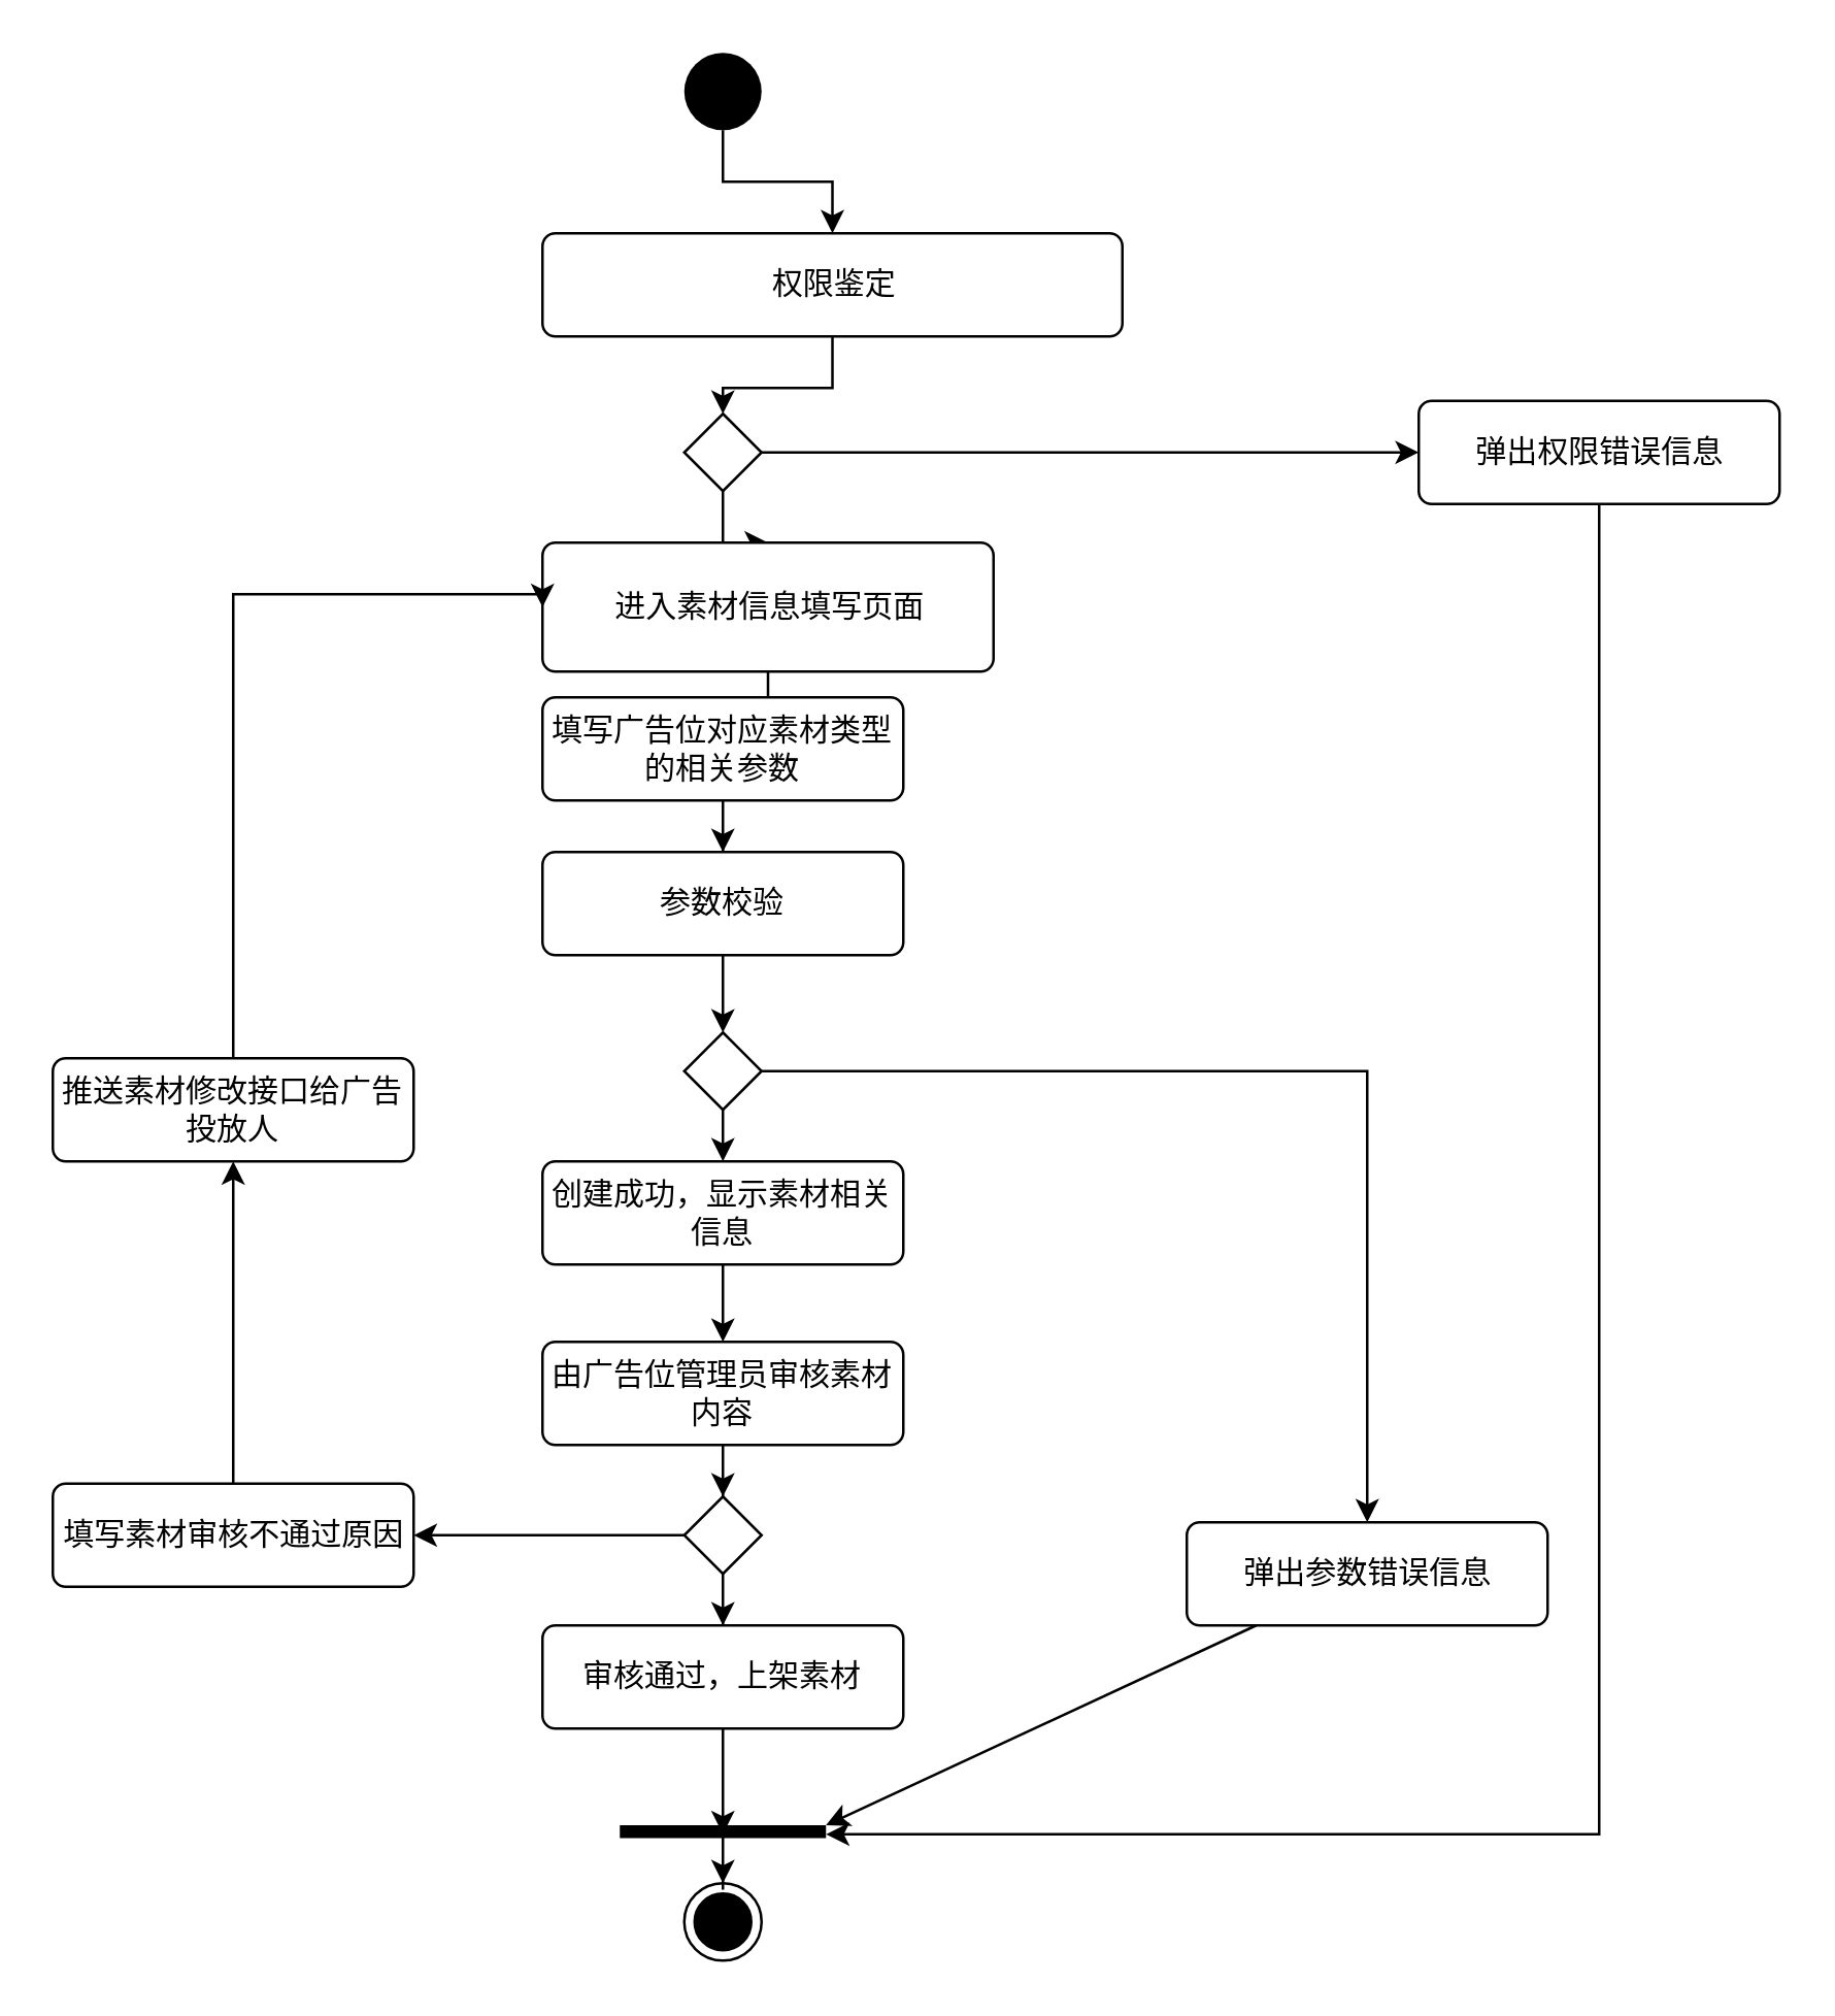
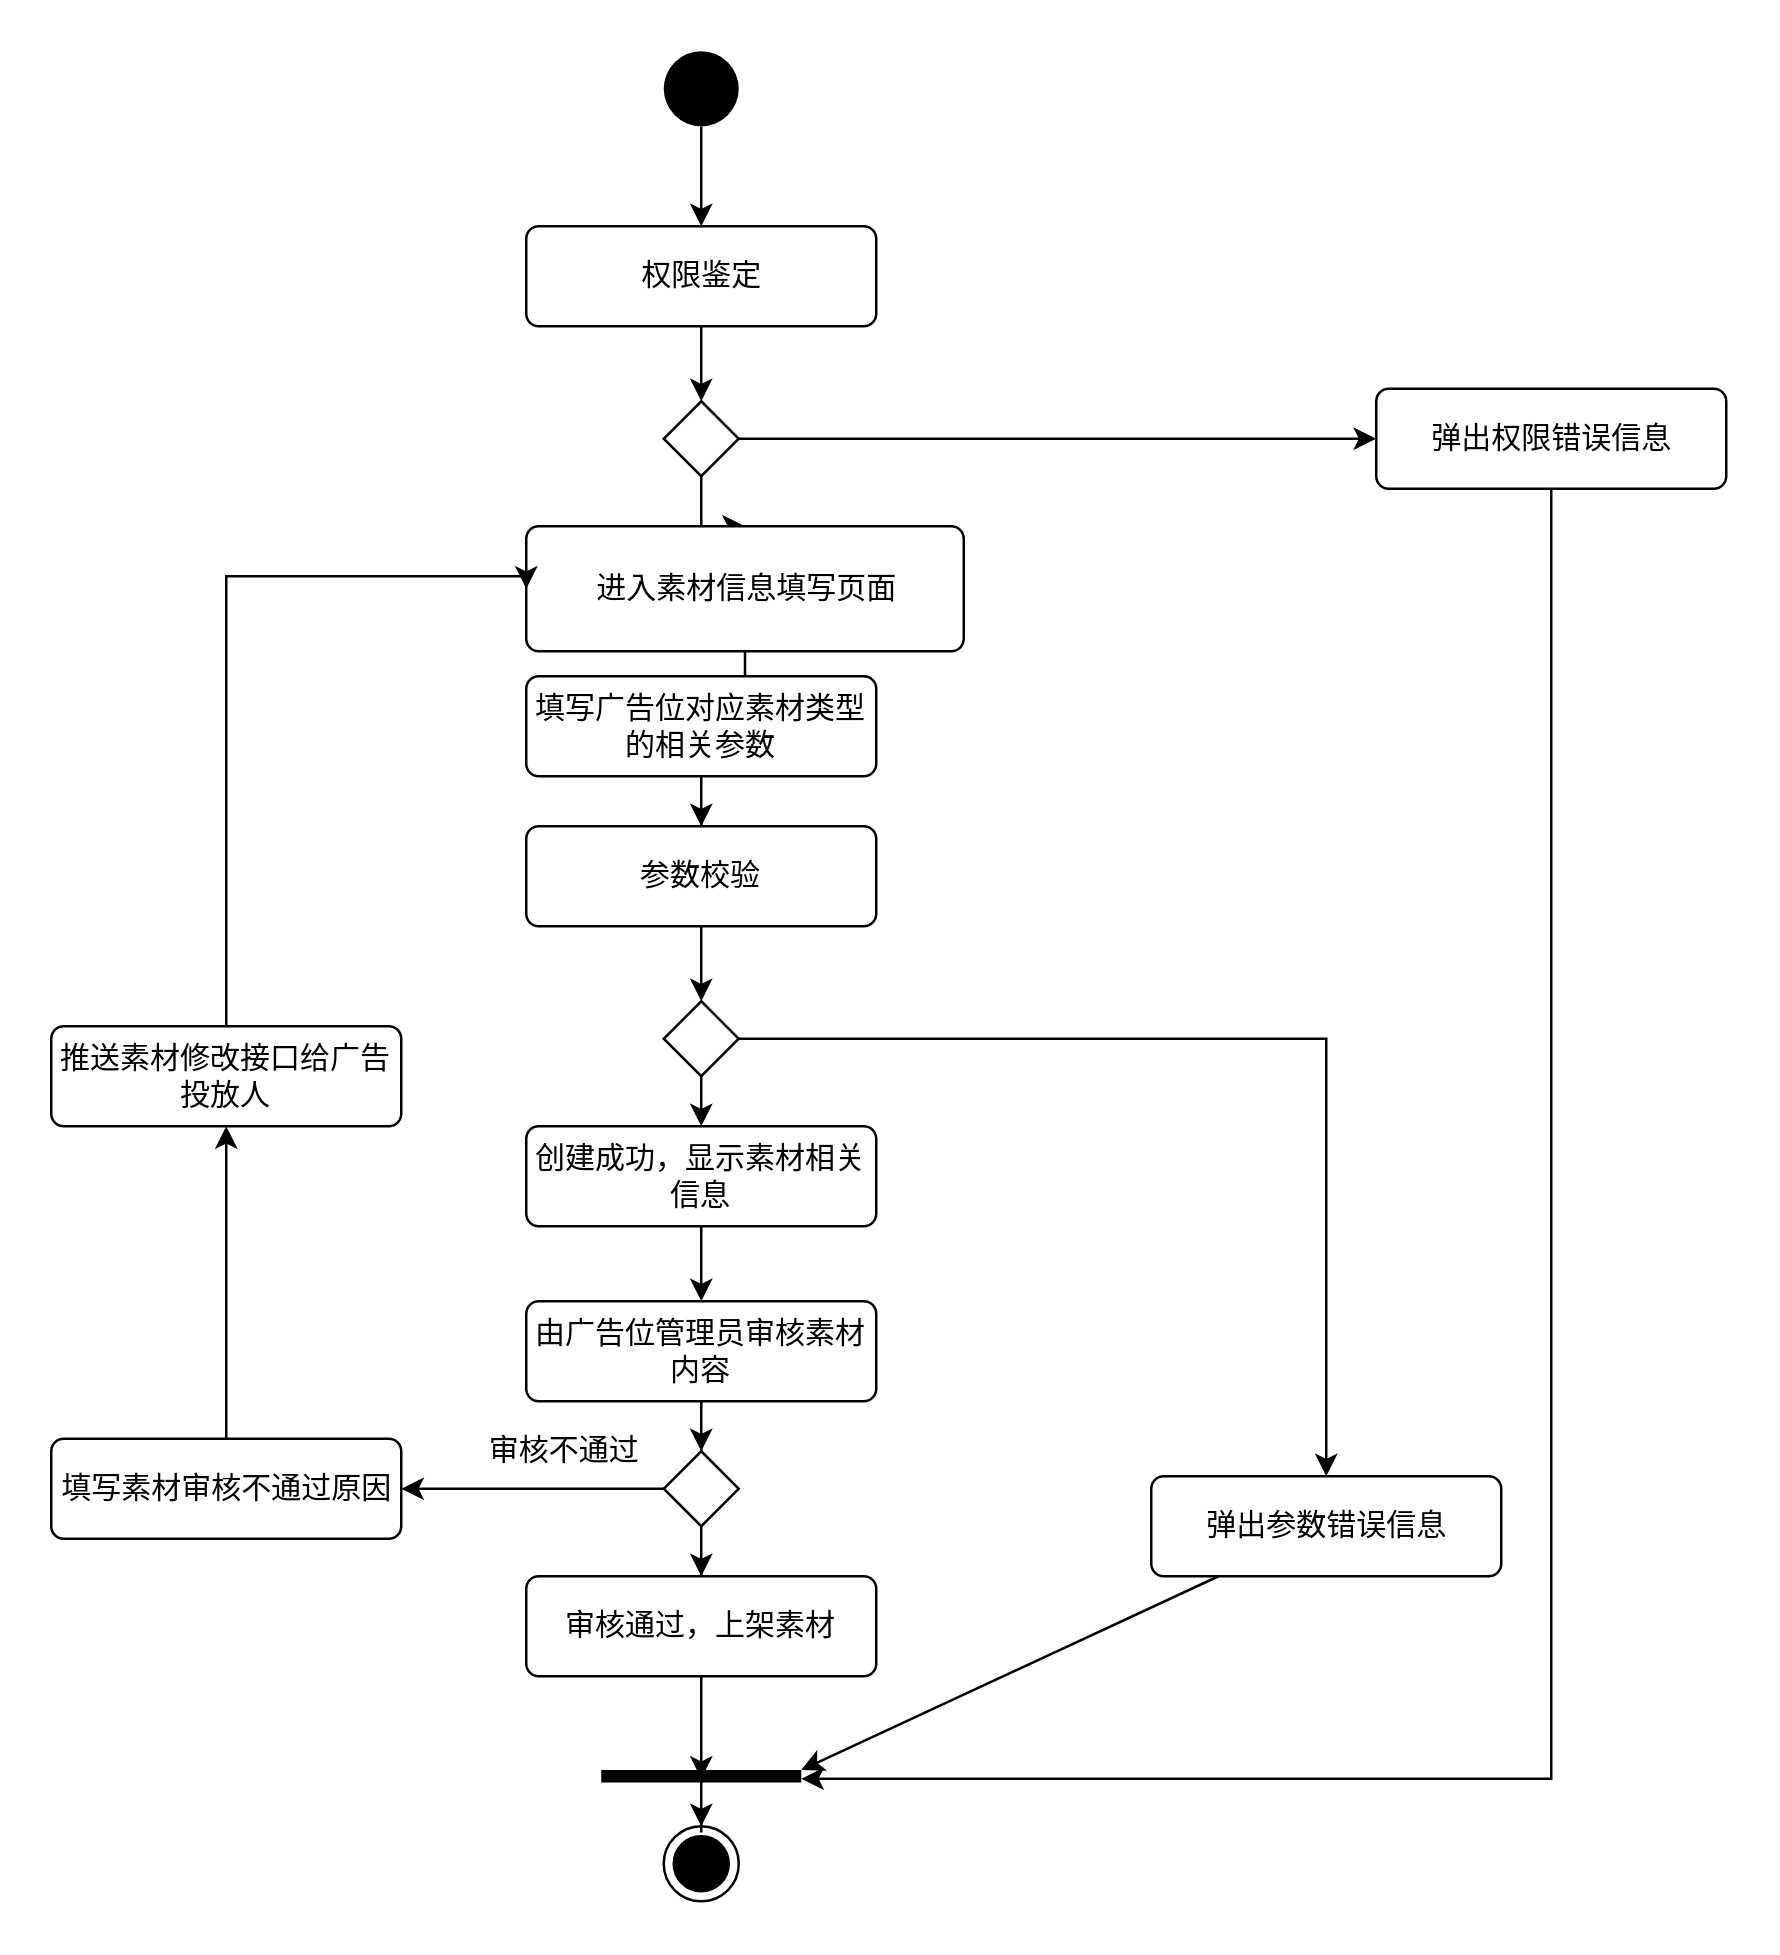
- <mxCell id="5" value="权限鉴定" style="html=1;align=center;verticalAlign=middle;rounded=1;absoluteArcSize=1;arcSize=10;dashed=0;shadow=0;" parent="1" vertex="1"><mxGeometry x="210" y="90" width="225" height="40" as="geometry" /></mxCell>
+ <mxCell id="5" value="权限鉴定" style="html=1;align=center;verticalAlign=middle;rounded=1;absoluteArcSize=1;arcSize=10;dashed=0;shadow=0;" parent="1" vertex="1"><mxGeometry x="210" y="90" width="140" height="40" as="geometry" /></mxCell>
+ <mxCell id="36" value="审核不通过" style="text;html=1;align=center;verticalAlign=middle;resizable=0;points=[];autosize=1;strokeColor=none;" vertex="1" parent="1"><mxGeometry x="185" y="570" width="80" height="20" as="geometry" /></mxCell>
